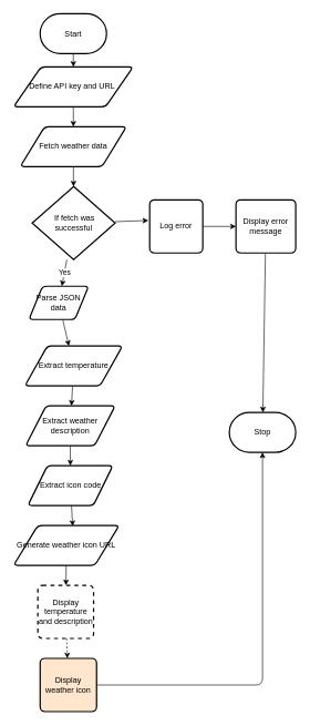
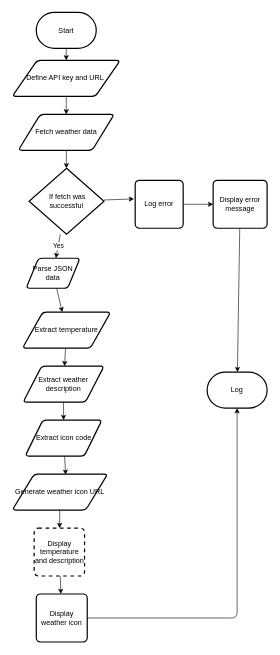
- <mxCell id="4" value="Stop" style="strokeWidth=2;html=1;shape=mxgraph.flowchart.terminator;whiteSpace=wrap;" parent="1" vertex="1"><mxGeometry x="345" y="620" width="100" height="60" as="geometry" /></mxCell>
+ <mxCell id="4" value="Log" style="strokeWidth=2;html=1;shape=mxgraph.flowchart.terminator;whiteSpace=wrap;" parent="1" vertex="1"><mxGeometry x="345" y="620" width="100" height="60" as="geometry" /></mxCell>
- <mxCell id="22" style="edgeStyle=none;html=1;dashed=1;" edge="1" parent="1" source="23" target="25"><mxGeometry relative="1" as="geometry" /></mxCell>
+ <mxCell id="22" style="edgeStyle=none;html=1;" edge="1" parent="1" source="23" target="25"><mxGeometry relative="1" as="geometry" /></mxCell>
- <mxCell id="25" value="Display weather icon" style="rounded=1;whiteSpace=wrap;html=1;absoluteArcSize=1;arcSize=14;strokeWidth=2;fillColor=#ffe6cc;" vertex="1" parent="1"><mxGeometry x="60" y="990" width="85" height="80" as="geometry" /></mxCell>
+ <mxCell id="25" value="Display weather icon" style="rounded=1;whiteSpace=wrap;html=1;absoluteArcSize=1;arcSize=14;strokeWidth=2;" vertex="1" parent="1"><mxGeometry x="60" y="990" width="85" height="80" as="geometry" /></mxCell>
